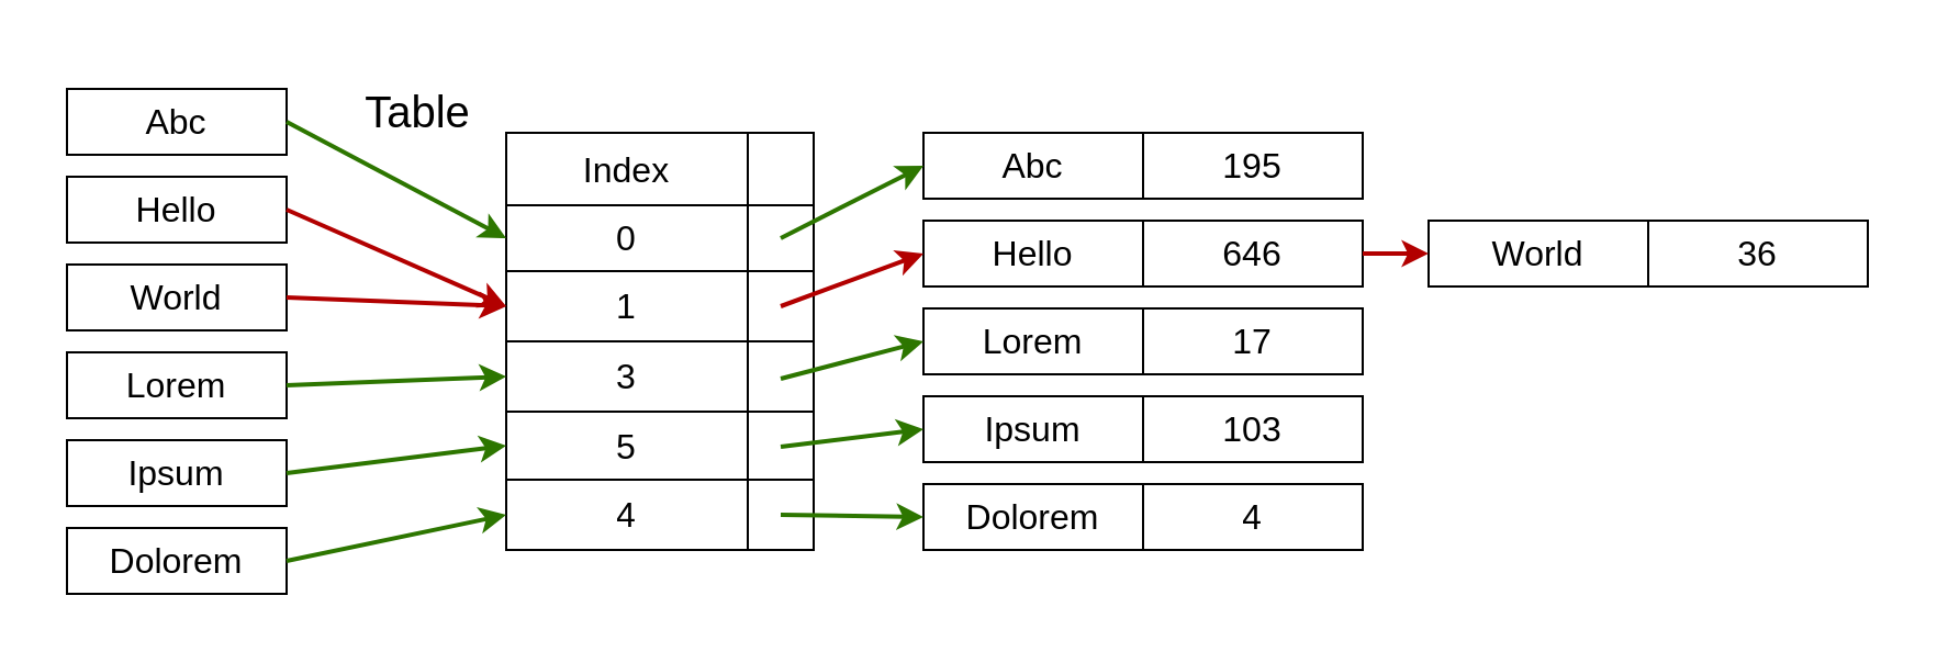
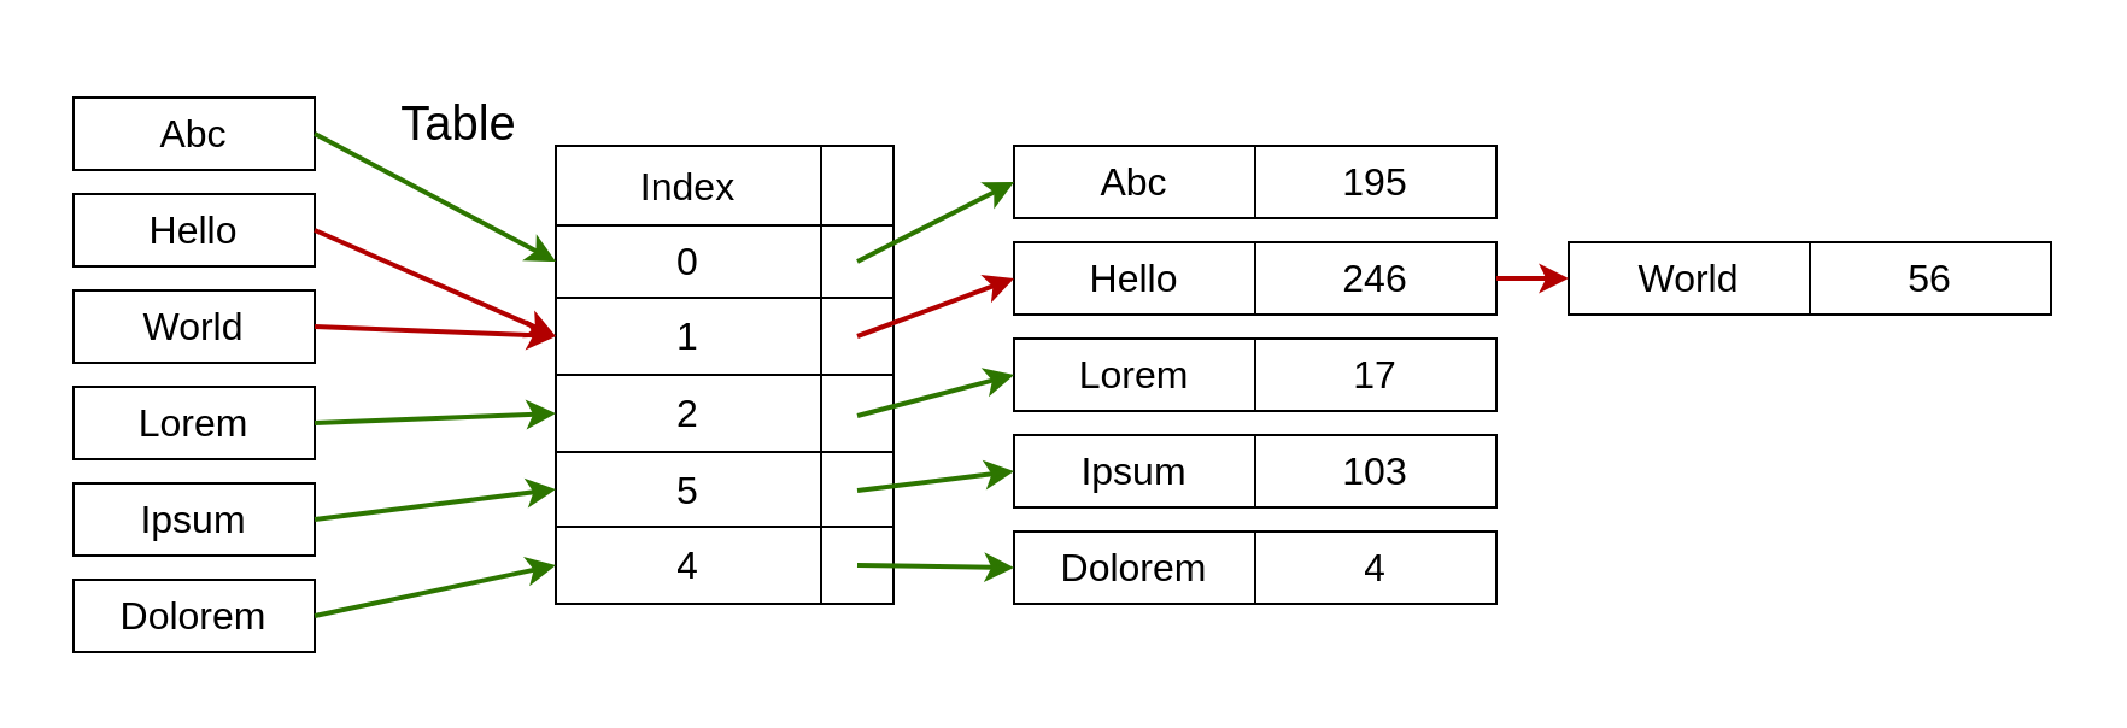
- <mxCell id="29" value="646" style="shape=partialRectangle;html=1;whiteSpace=wrap;connectable=0;strokeColor=inherit;overflow=hidden;fillColor=none;top=0;left=0;bottom=0;right=0;pointerEvents=1;fontSize=16;" vertex="1" parent="27"><mxGeometry x="100" width="100" height="30" as="geometry"><mxRectangle width="100" height="30" as="alternateBounds" /></mxGeometry></mxCell>
+ <mxCell id="29" value="246" style="shape=partialRectangle;html=1;whiteSpace=wrap;connectable=0;strokeColor=inherit;overflow=hidden;fillColor=none;top=0;left=0;bottom=0;right=0;pointerEvents=1;fontSize=16;" vertex="1" parent="27"><mxGeometry x="100" width="100" height="30" as="geometry"><mxRectangle width="100" height="30" as="alternateBounds" /></mxGeometry></mxCell>
- <mxCell id="45" value="36" style="shape=partialRectangle;html=1;whiteSpace=wrap;connectable=0;strokeColor=inherit;overflow=hidden;fillColor=none;top=0;left=0;bottom=0;right=0;pointerEvents=1;fontSize=16;" vertex="1" parent="43"><mxGeometry x="100" width="100" height="30" as="geometry"><mxRectangle width="100" height="30" as="alternateBounds" /></mxGeometry></mxCell>
+ <mxCell id="45" value="56" style="shape=partialRectangle;html=1;whiteSpace=wrap;connectable=0;strokeColor=inherit;overflow=hidden;fillColor=none;top=0;left=0;bottom=0;right=0;pointerEvents=1;fontSize=16;" vertex="1" parent="43"><mxGeometry x="100" width="100" height="30" as="geometry"><mxRectangle width="100" height="30" as="alternateBounds" /></mxGeometry></mxCell>
- <mxCell id="14" value="3" style="shape=partialRectangle;html=1;whiteSpace=wrap;connectable=0;strokeColor=inherit;overflow=hidden;fillColor=none;top=0;left=0;bottom=0;right=0;pointerEvents=1;fontSize=16;" vertex="1" parent="13"><mxGeometry width="110" height="32" as="geometry"><mxRectangle width="110" height="32" as="alternateBounds" /></mxGeometry></mxCell>
+ <mxCell id="14" value="2" style="shape=partialRectangle;html=1;whiteSpace=wrap;connectable=0;strokeColor=inherit;overflow=hidden;fillColor=none;top=0;left=0;bottom=0;right=0;pointerEvents=1;fontSize=16;" vertex="1" parent="13"><mxGeometry width="110" height="32" as="geometry"><mxRectangle width="110" height="32" as="alternateBounds" /></mxGeometry></mxCell>
